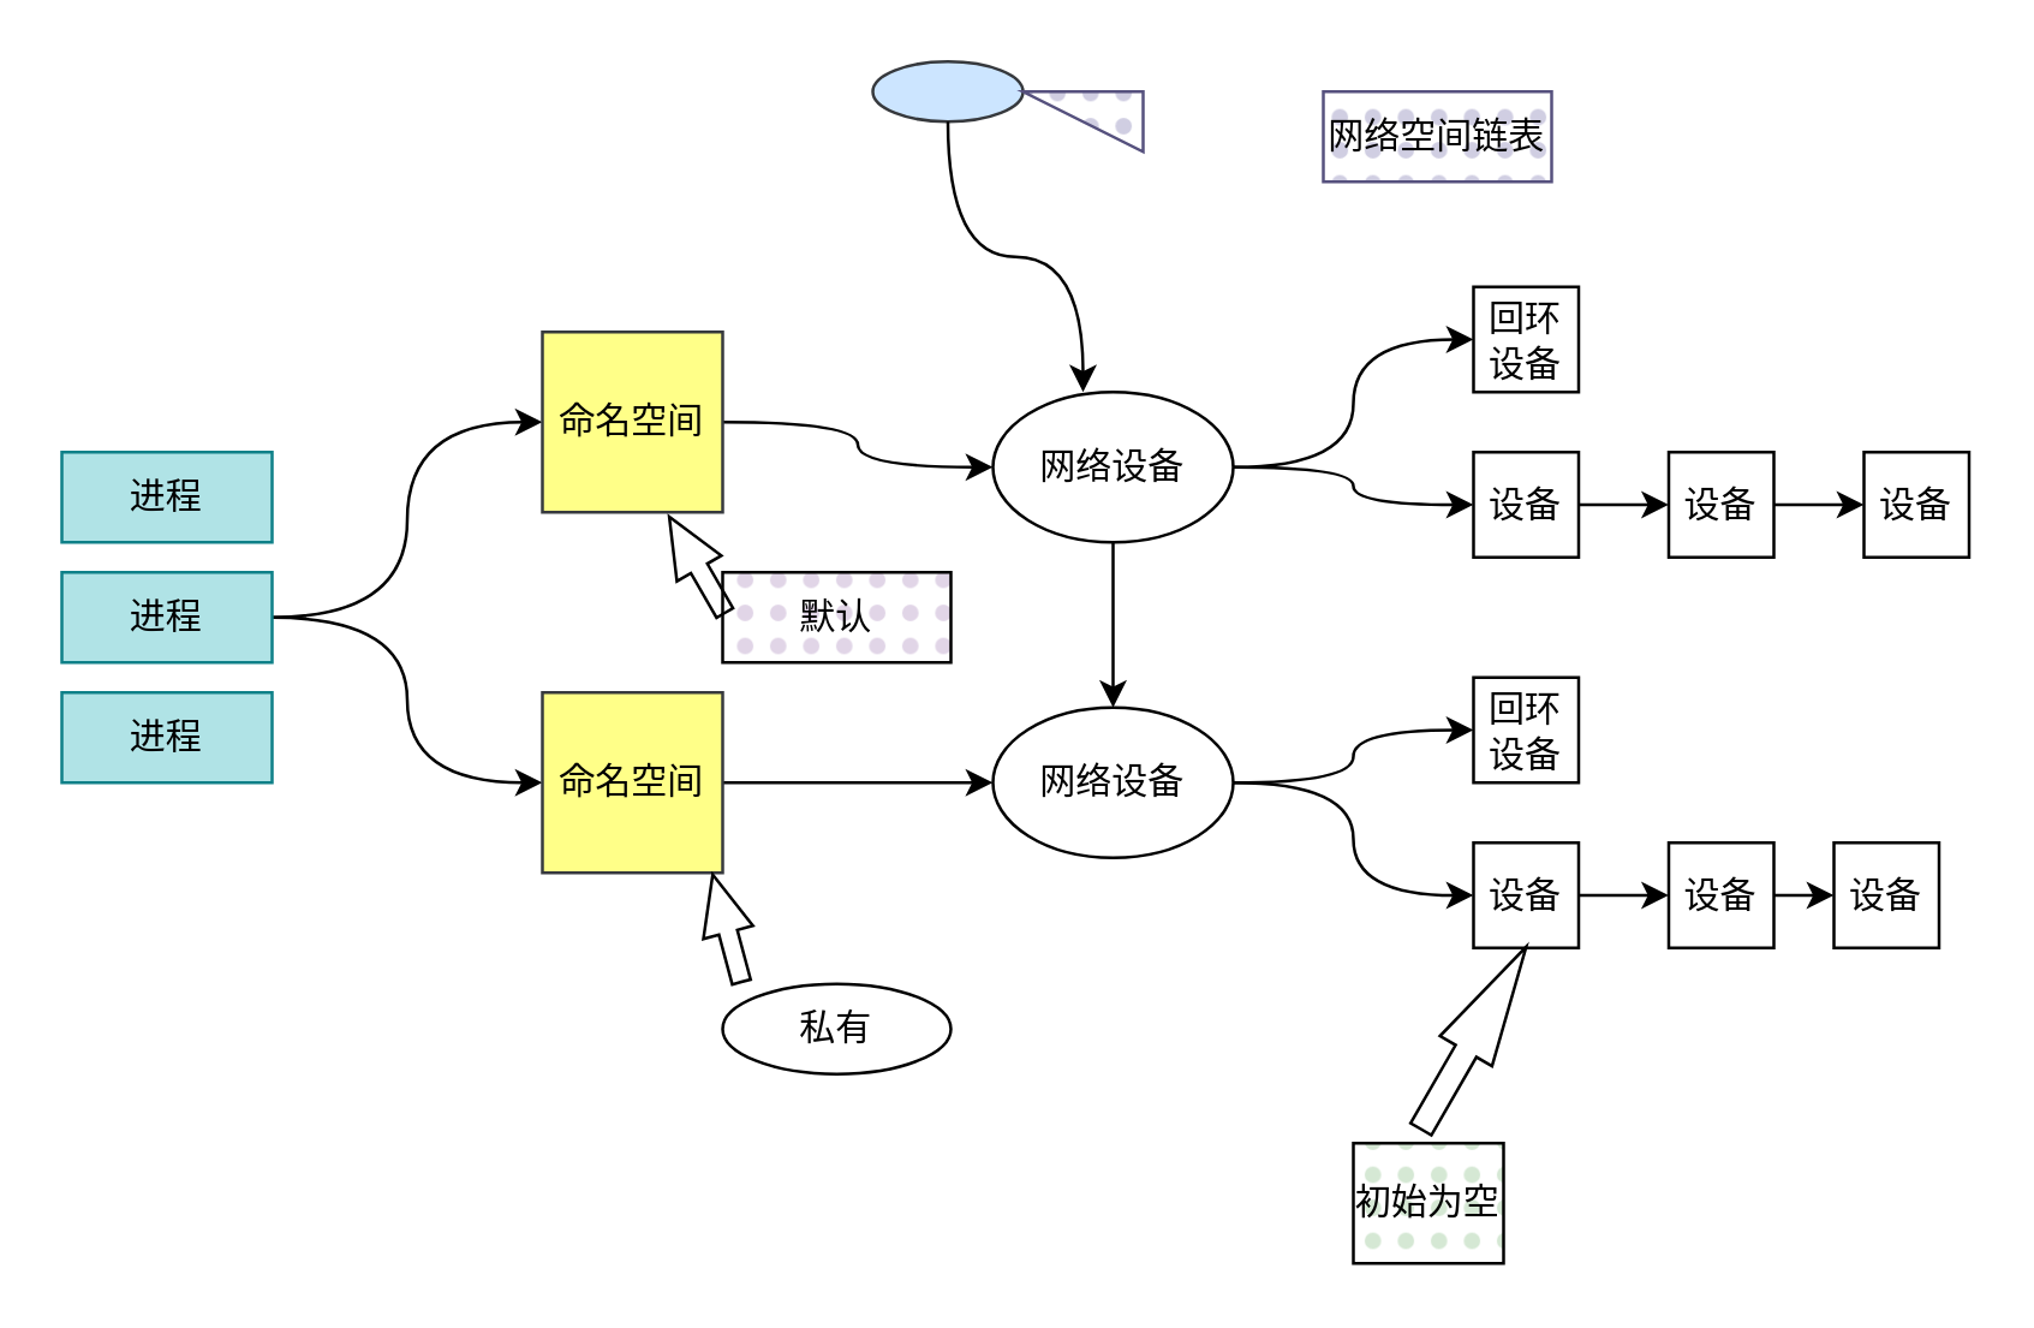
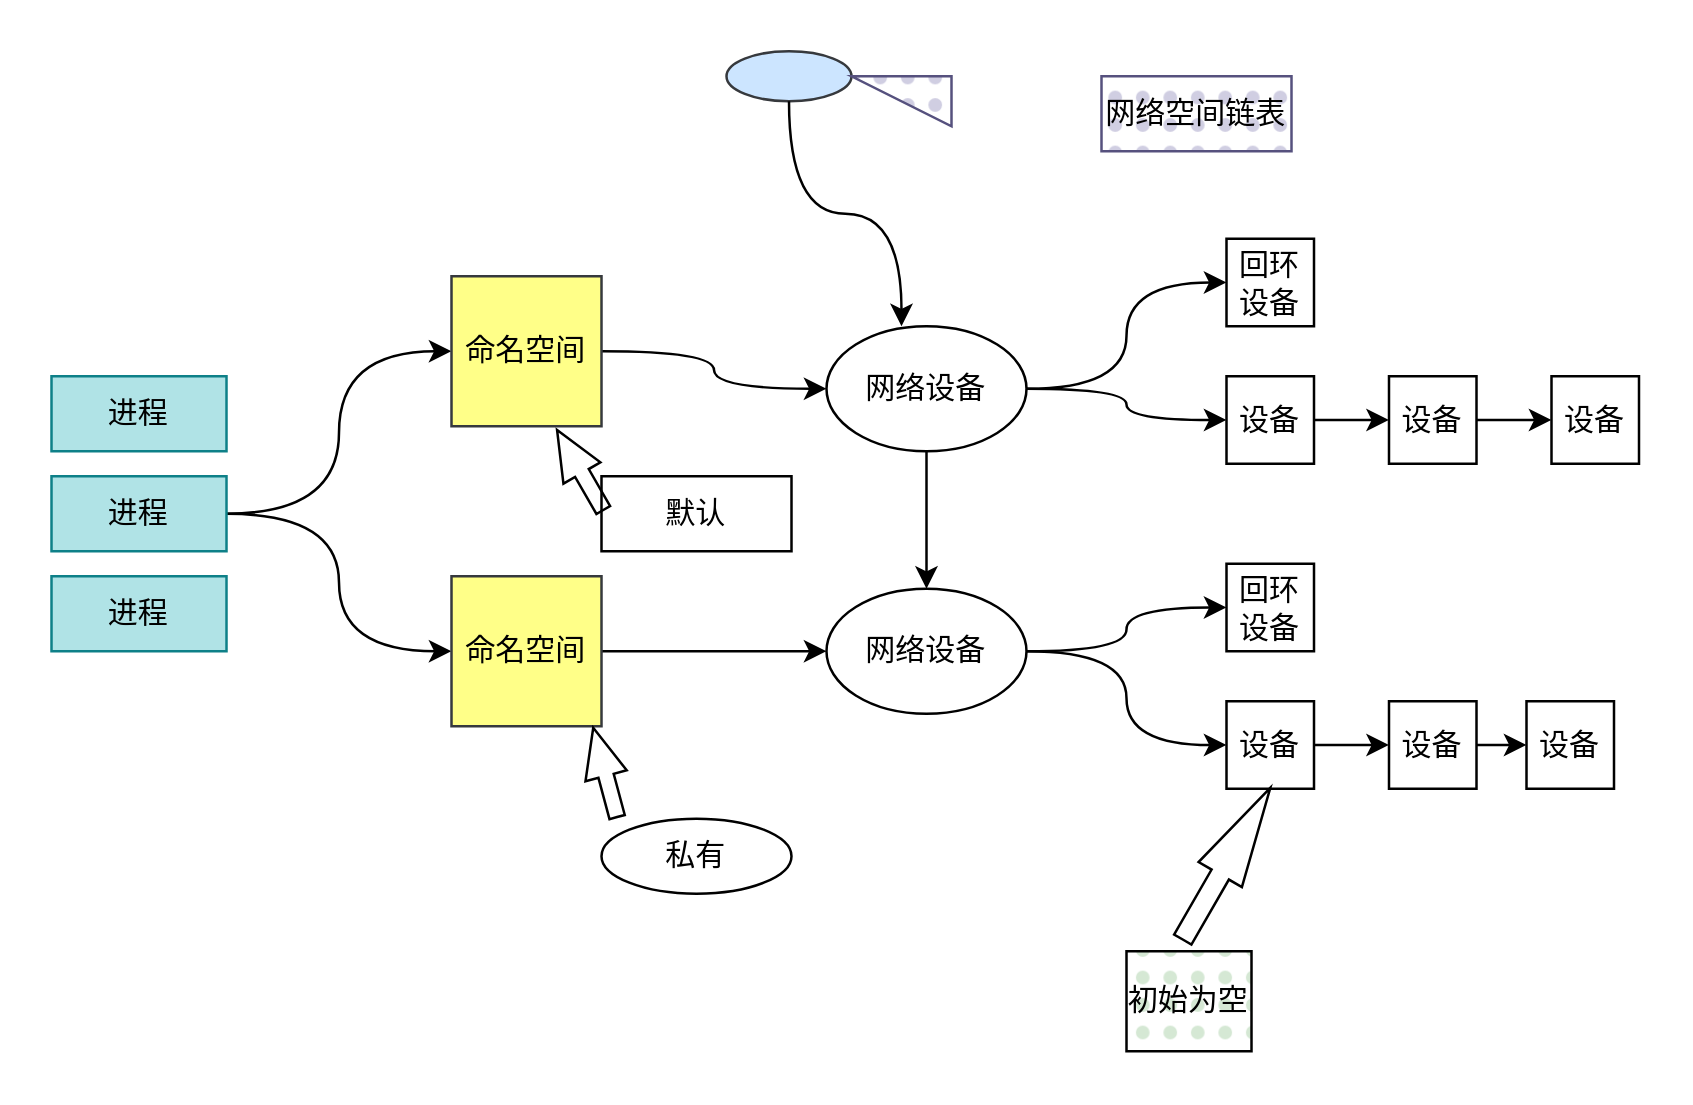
- <mxCell id="35" value="默认" style="rounded=0;whiteSpace=wrap;html=1;fillStyle=dots;fillColor=#e1d5e7;" vertex="1" parent="1"><mxGeometry x="240" y="190" width="76" height="30" as="geometry" /></mxCell>
+ <mxCell id="35" value="默认" style="rounded=0;whiteSpace=wrap;html=1;fillStyle=dots;" vertex="1" parent="1"><mxGeometry x="240" y="190" width="76" height="30" as="geometry" /></mxCell>
